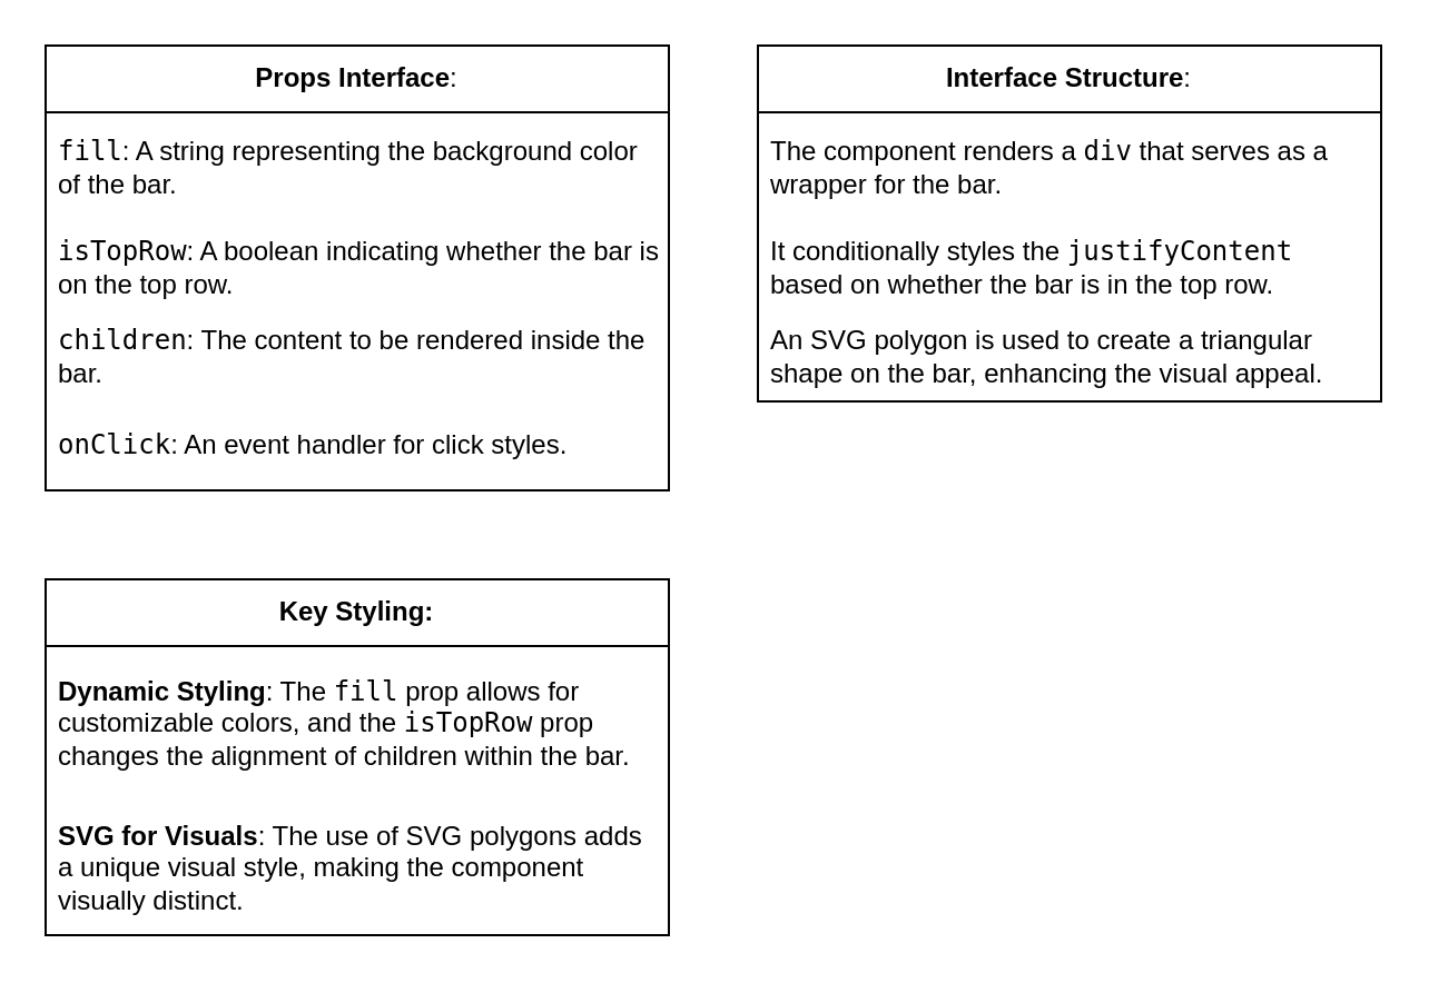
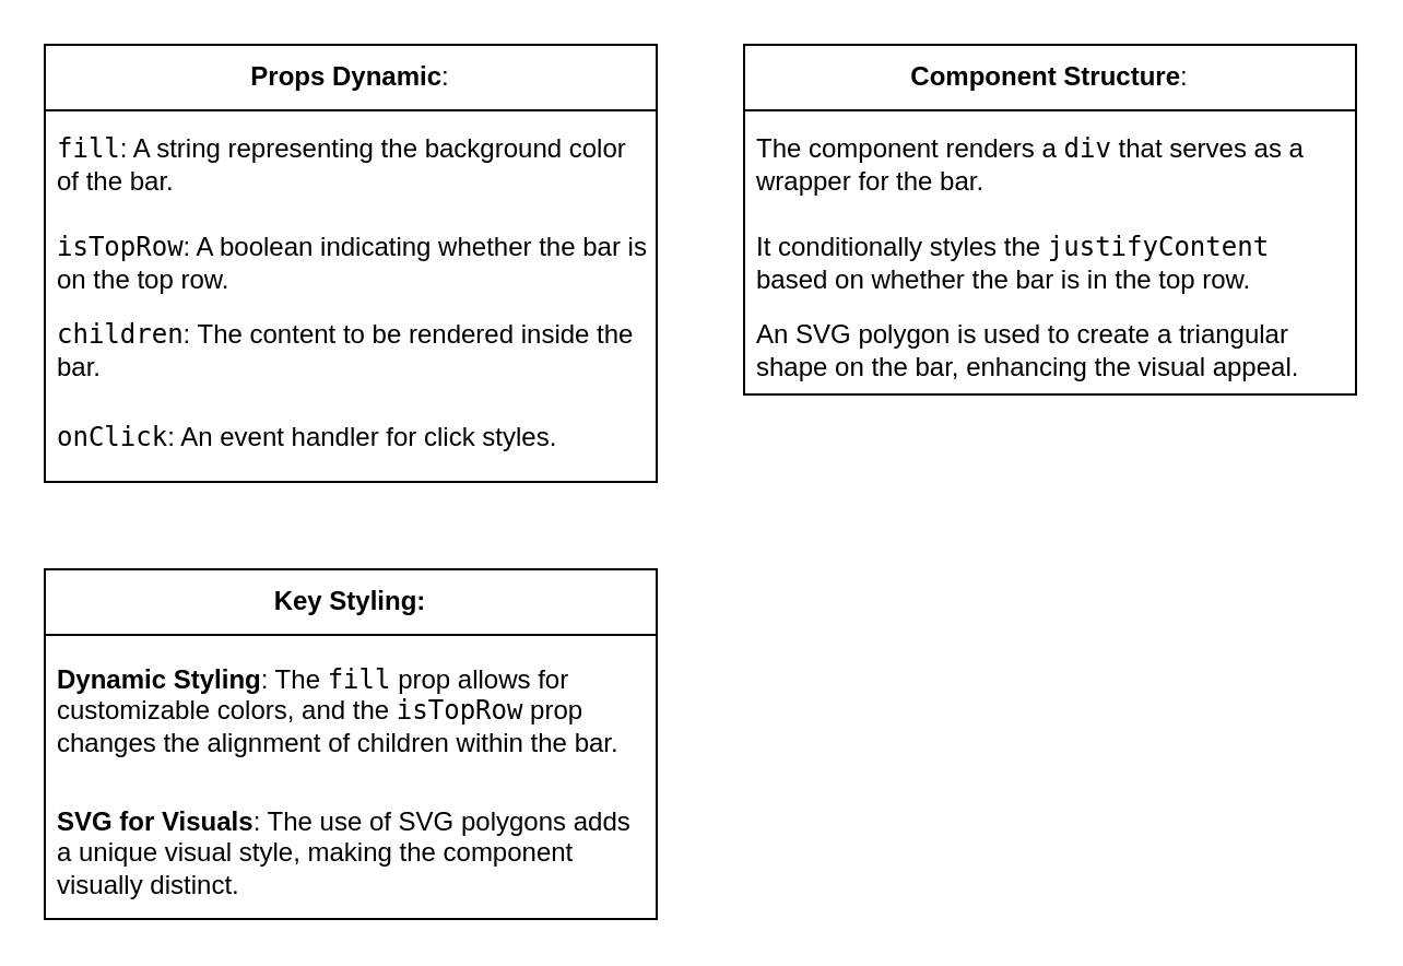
- <mxCell id="2" value="&lt;strong&gt;Props Interface&lt;/strong&gt;:" style="swimlane;fontStyle=0;childLayout=stackLayout;horizontal=1;startSize=30;horizontalStack=0;resizeParent=1;resizeParentMax=0;resizeLast=0;collapsible=1;marginBottom=0;whiteSpace=wrap;html=1;" vertex="1" parent="1"><mxGeometry x="20" y="20" width="280" height="200" as="geometry" /></mxCell>
+ <mxCell id="2" value="&lt;strong&gt;Props Dynamic&lt;/strong&gt;:" style="swimlane;fontStyle=0;childLayout=stackLayout;horizontal=1;startSize=30;horizontalStack=0;resizeParent=1;resizeParentMax=0;resizeLast=0;collapsible=1;marginBottom=0;whiteSpace=wrap;html=1;" vertex="1" parent="1"><mxGeometry x="20" y="20" width="280" height="200" as="geometry" /></mxCell>
- <mxCell id="7" value="&lt;strong&gt;Interface Structure&lt;/strong&gt;:" style="swimlane;fontStyle=0;childLayout=stackLayout;horizontal=1;startSize=30;horizontalStack=0;resizeParent=1;resizeParentMax=0;resizeLast=0;collapsible=1;marginBottom=0;whiteSpace=wrap;html=1;" vertex="1" parent="1"><mxGeometry x="340" y="20" width="280" height="160" as="geometry" /></mxCell>
+ <mxCell id="7" value="&lt;strong&gt;Component Structure&lt;/strong&gt;:" style="swimlane;fontStyle=0;childLayout=stackLayout;horizontal=1;startSize=30;horizontalStack=0;resizeParent=1;resizeParentMax=0;resizeLast=0;collapsible=1;marginBottom=0;whiteSpace=wrap;html=1;" vertex="1" parent="1"><mxGeometry x="340" y="20" width="280" height="160" as="geometry" /></mxCell>
